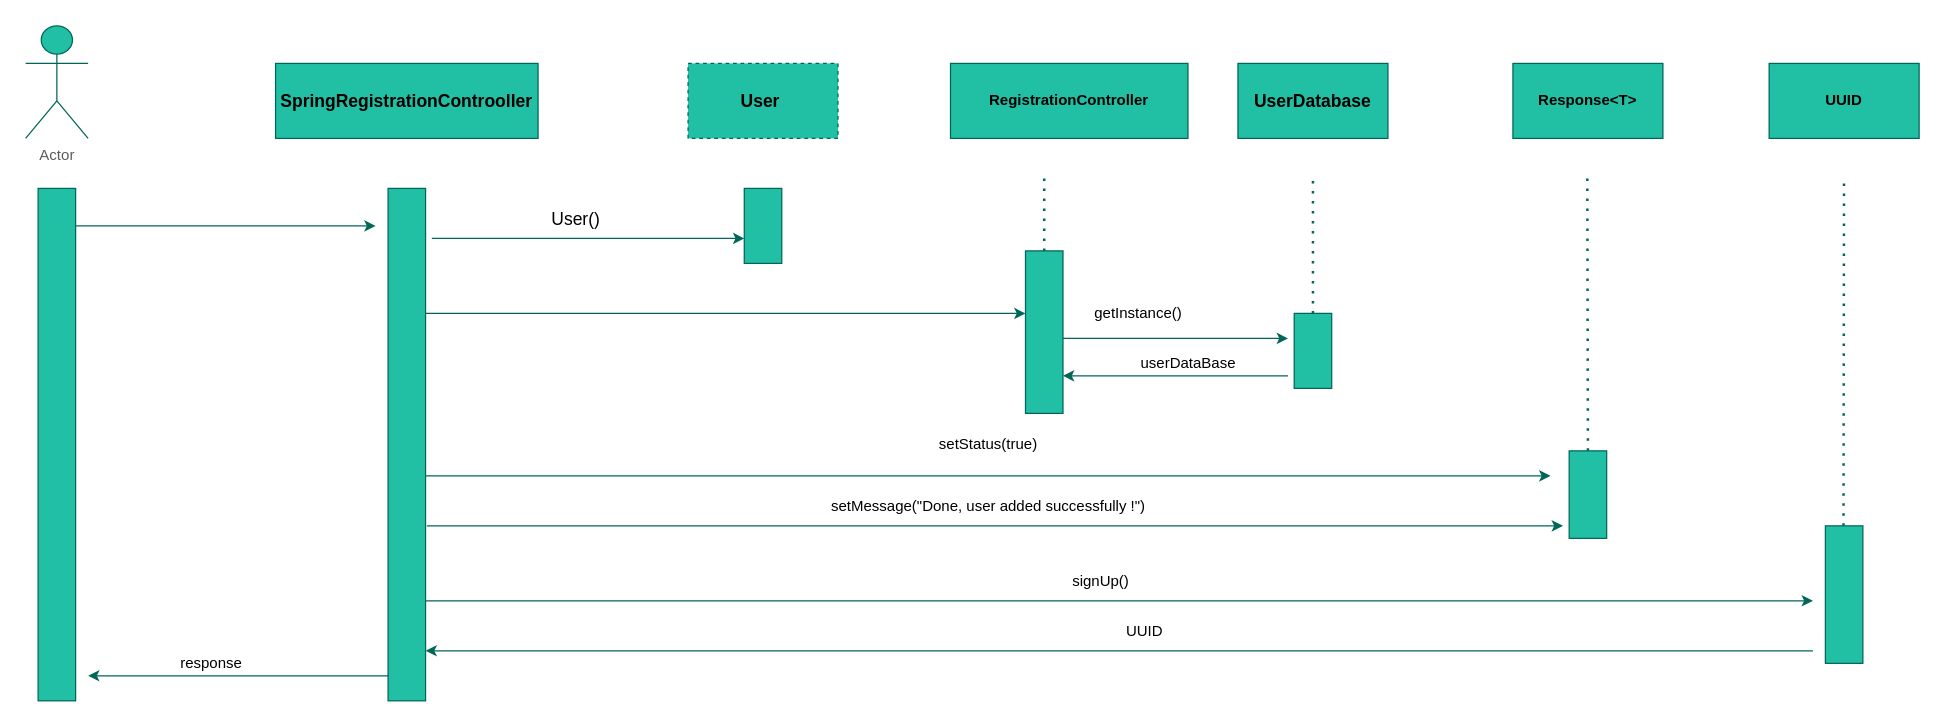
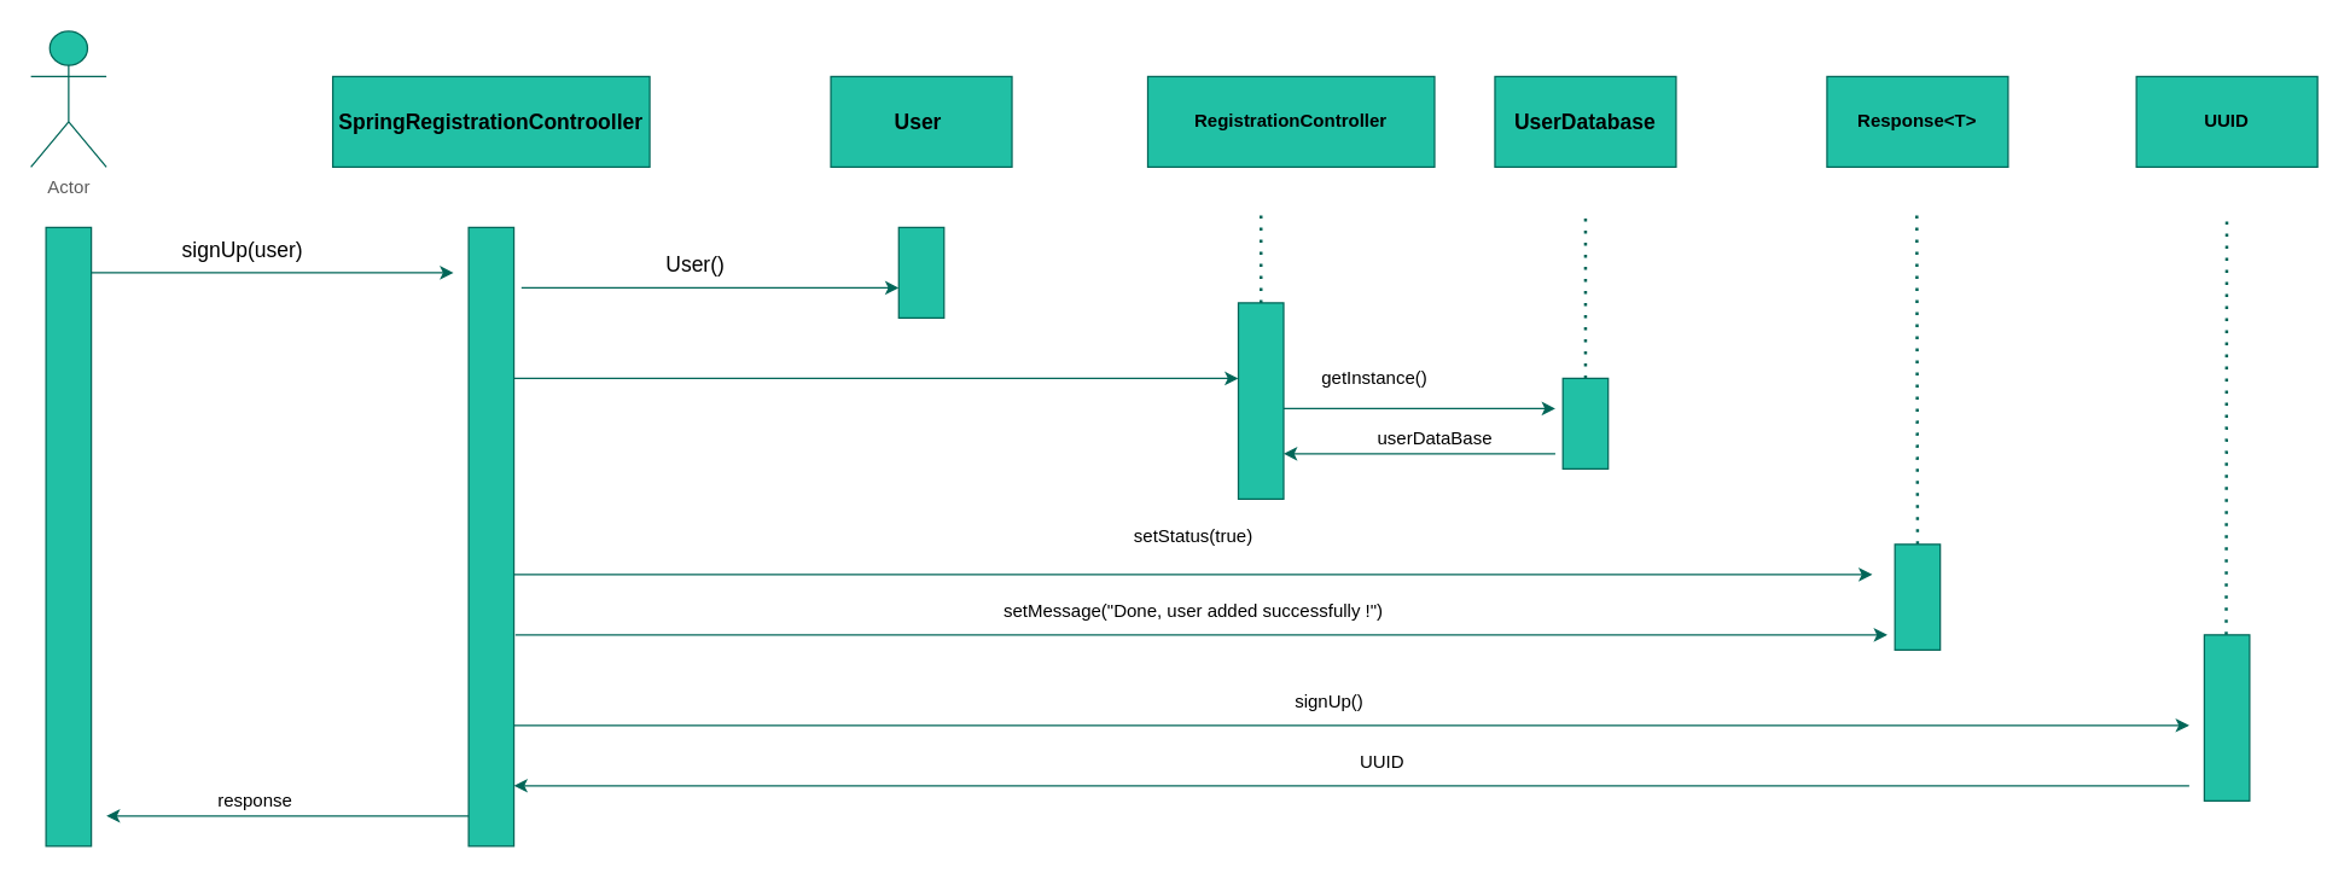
- <mxCell id="4" value="&lt;b&gt;&lt;font style=&quot;font-size: 14px;&quot; color=&quot;#000000&quot;&gt;User&amp;nbsp;&lt;/font&gt;&lt;/b&gt;" style="rounded=0;whiteSpace=wrap;html=1;fillColor=#21C0A5;strokeColor=#006658;fontColor=#5C5C5C;dashed=1;" parent="1" vertex="1"><mxGeometry x="550" y="50" width="120" height="60" as="geometry" /></mxCell>
+ <mxCell id="4" value="&lt;b&gt;&lt;font style=&quot;font-size: 14px;&quot; color=&quot;#000000&quot;&gt;User&amp;nbsp;&lt;/font&gt;&lt;/b&gt;" style="rounded=0;whiteSpace=wrap;html=1;fillColor=#21C0A5;strokeColor=#006658;fontColor=#5C5C5C;" parent="1" vertex="1"><mxGeometry x="550" y="50" width="120" height="60" as="geometry" /></mxCell>
+ <mxCell id="10" value="&lt;font color=&quot;#000000&quot; style=&quot;font-size: 14px;&quot;&gt;signUp(user)&lt;/font&gt;" style="text;html=1;align=center;verticalAlign=middle;resizable=0;points=[];autosize=1;strokeColor=none;fillColor=none;fontColor=#5C5C5C;rounded=0;" parent="1" vertex="1"><mxGeometry x="110" y="150" width="100" height="30" as="geometry" /></mxCell>
